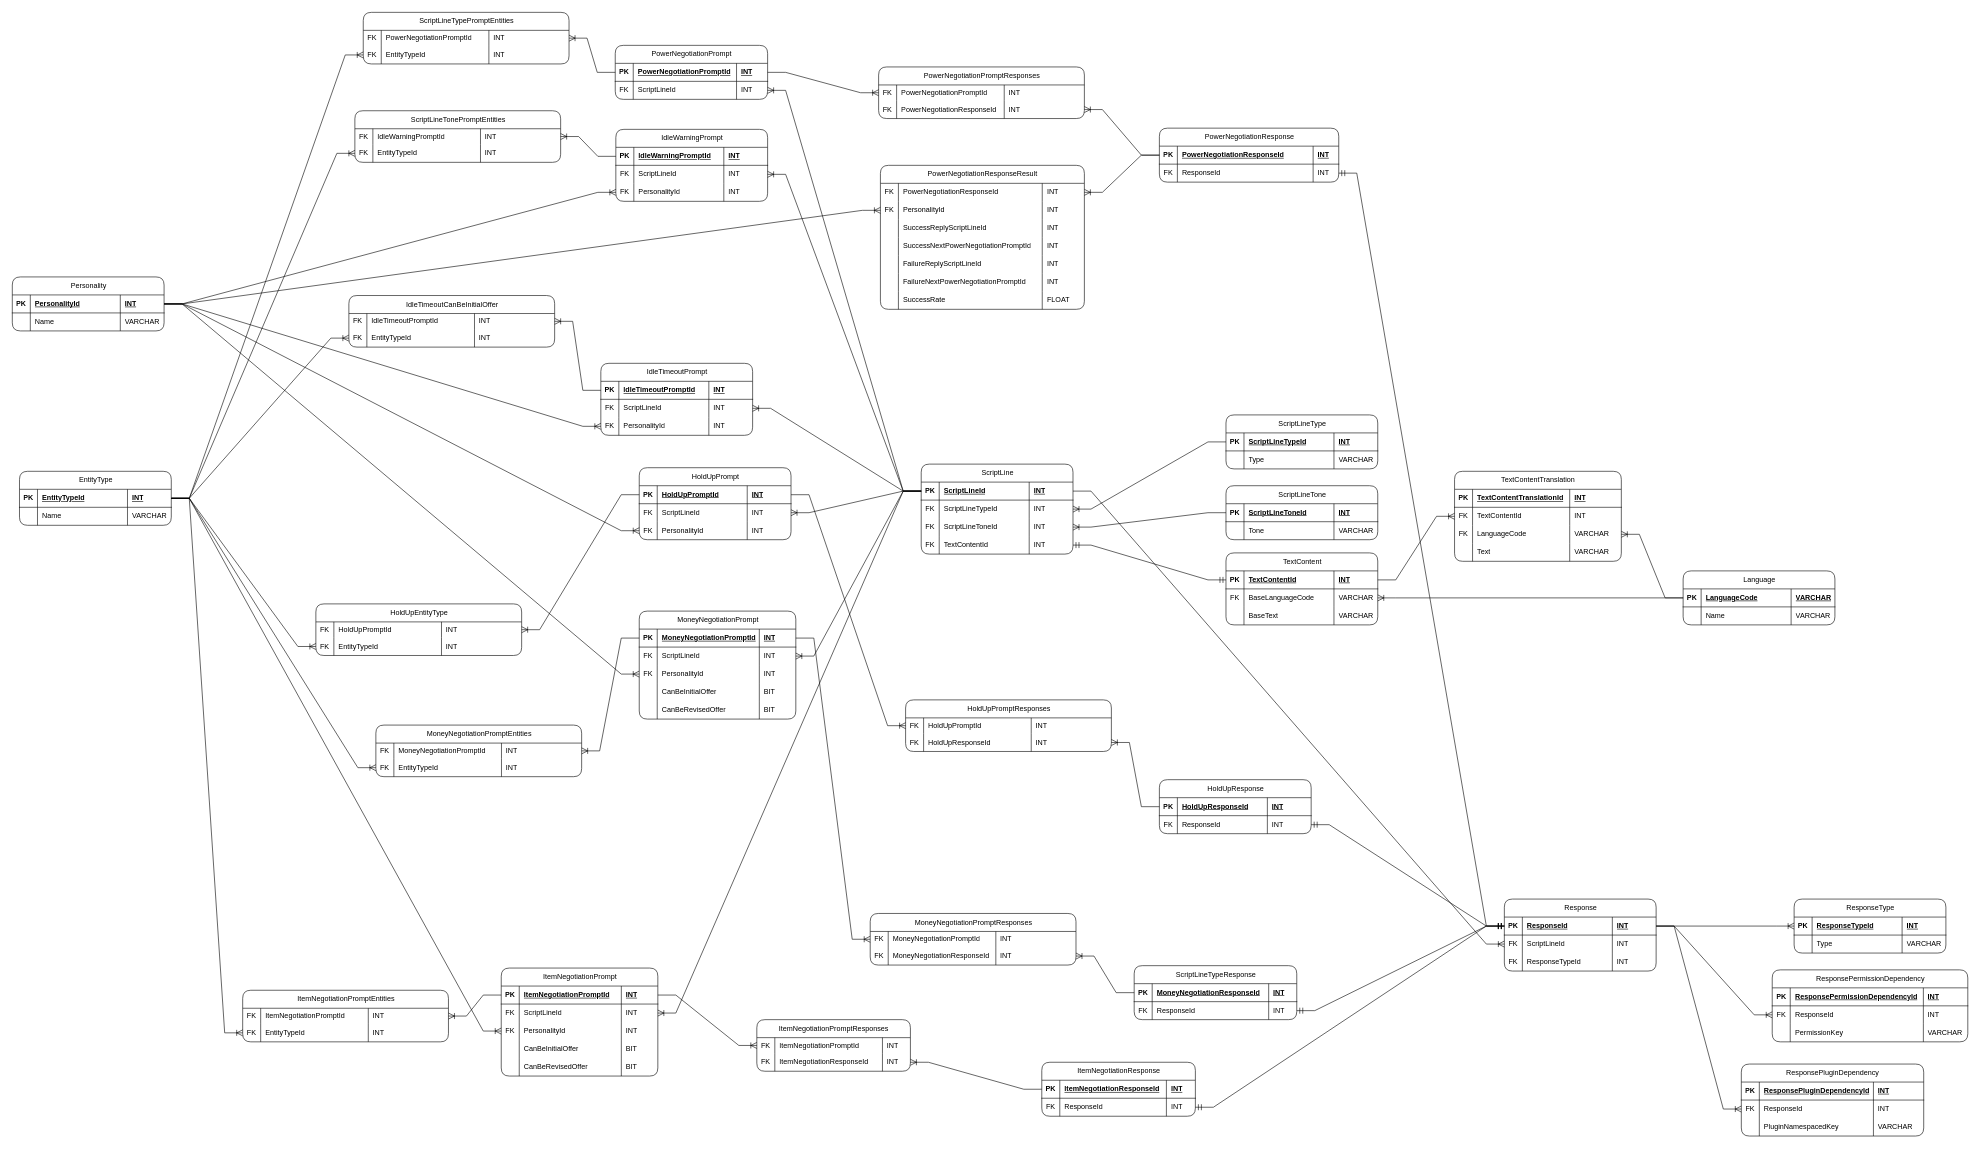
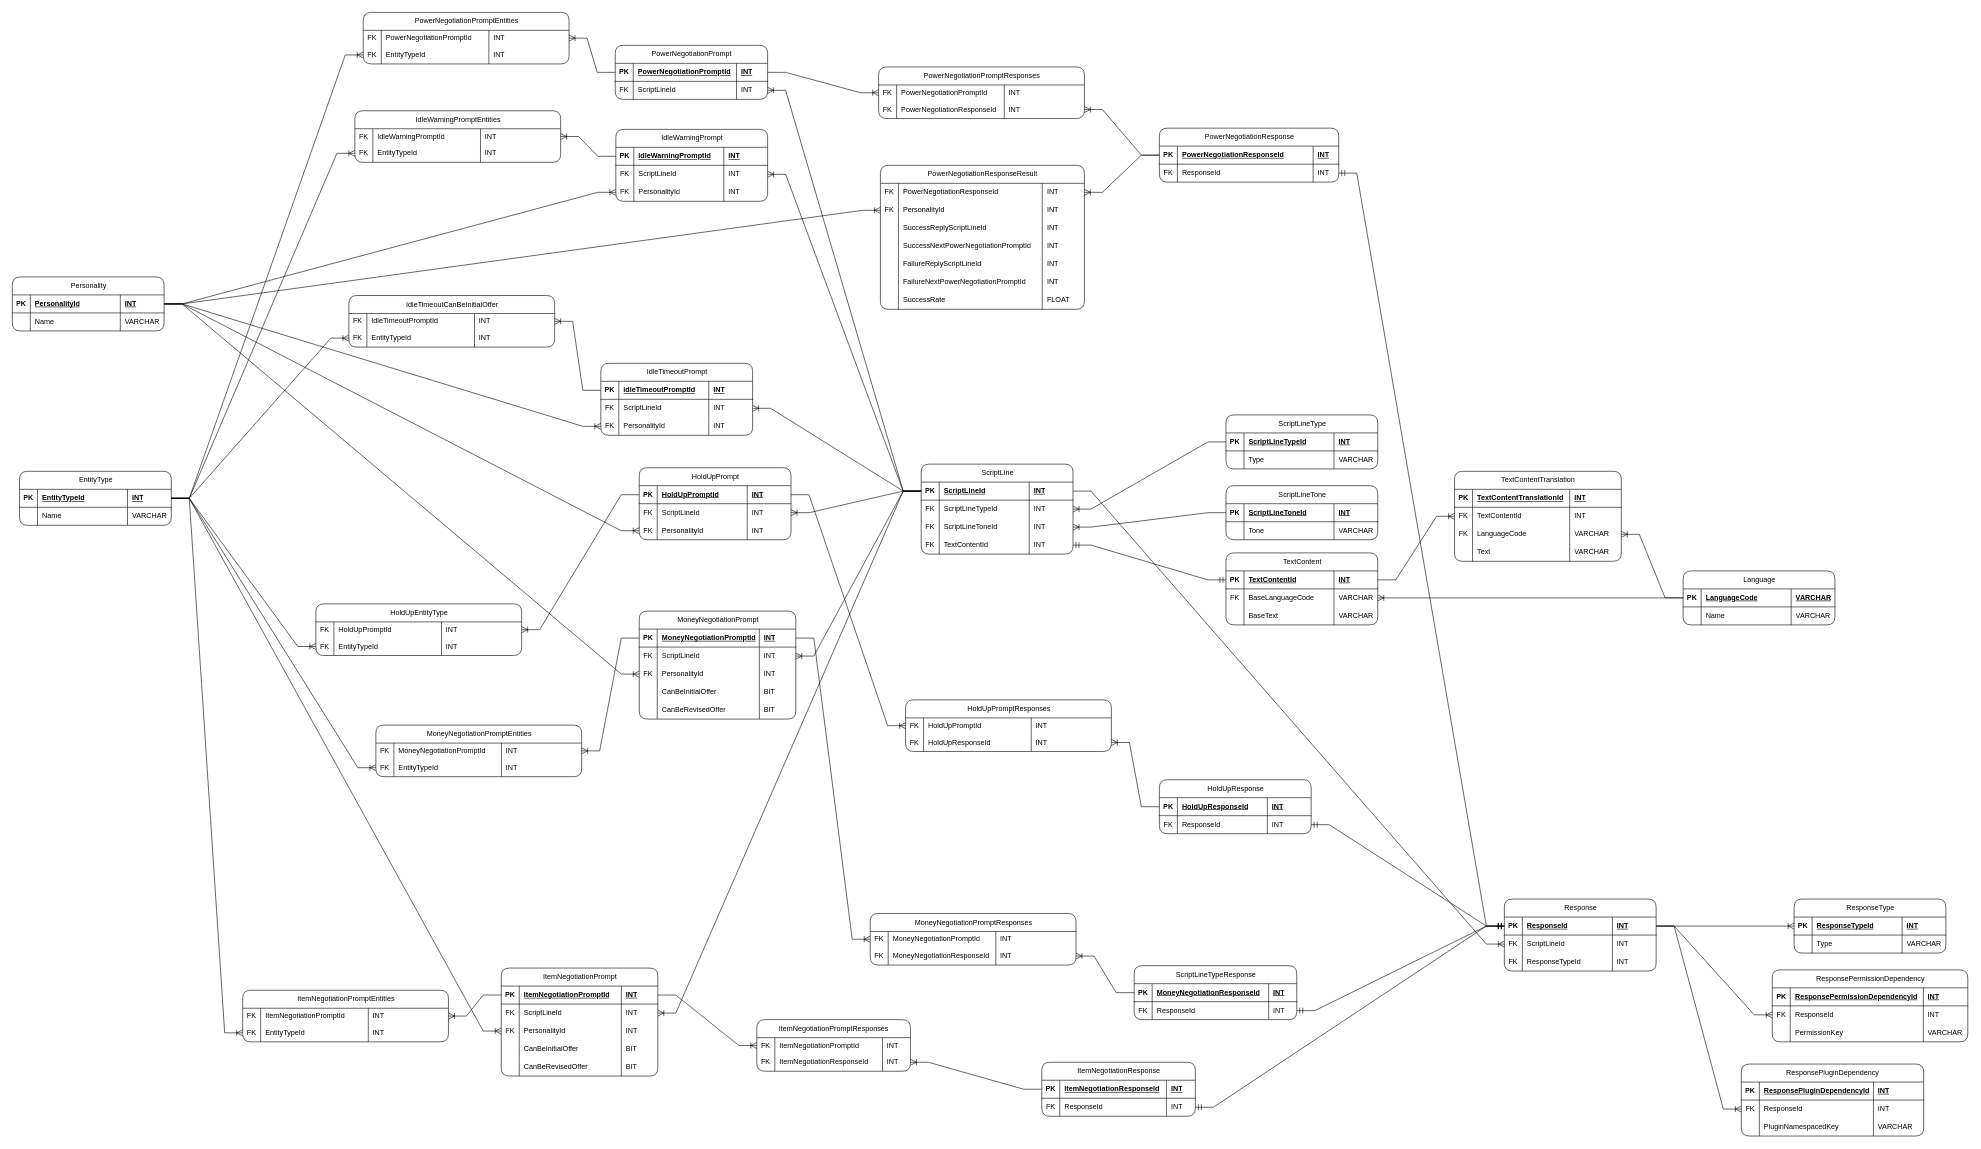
- <mxCell id="123" value="&lt;span style=&quot;font-weight: 400; text-wrap: wrap;&quot;&gt;ScriptLineType&lt;/span&gt;&lt;span style=&quot;font-weight: 400; text-wrap: wrap; background-color: initial;&quot;&gt;PromptEntities&lt;/span&gt;" style="shape=table;startSize=30;container=1;collapsible=1;childLayout=tableLayout;fixedRows=1;rowLines=0;fontStyle=1;align=center;resizeLast=1;html=1;rounded=1;" parent="1" vertex="1"><mxGeometry x="605" y="20" width="343" height="86" as="geometry" /></mxCell>
+ <mxCell id="123" value="&lt;span style=&quot;font-weight: 400; text-wrap: wrap;&quot;&gt;PowerNegotiation&lt;/span&gt;&lt;span style=&quot;font-weight: 400; text-wrap: wrap; background-color: initial;&quot;&gt;PromptEntities&lt;/span&gt;" style="shape=table;startSize=30;container=1;collapsible=1;childLayout=tableLayout;fixedRows=1;rowLines=0;fontStyle=1;align=center;resizeLast=1;html=1;rounded=1;" parent="1" vertex="1"><mxGeometry x="605" y="20" width="343" height="86" as="geometry" /></mxCell>
- <mxCell id="201" value="&lt;span style=&quot;font-weight: 400; text-wrap: wrap;&quot;&gt;ScriptLineTone&lt;/span&gt;&lt;span style=&quot;font-weight: 400; text-wrap: wrap; background-color: initial;&quot;&gt;PromptEntities&lt;/span&gt;" style="shape=table;startSize=30;container=1;collapsible=1;childLayout=tableLayout;fixedRows=1;rowLines=0;fontStyle=1;align=center;resizeLast=1;html=1;rounded=1;" parent="1" vertex="1"><mxGeometry x="591" y="184" width="343" height="86" as="geometry" /></mxCell>
+ <mxCell id="201" value="&lt;span style=&quot;font-weight: 400; text-wrap: wrap;&quot;&gt;IdleWarning&lt;/span&gt;&lt;span style=&quot;font-weight: 400; text-wrap: wrap; background-color: initial;&quot;&gt;PromptEntities&lt;/span&gt;" style="shape=table;startSize=30;container=1;collapsible=1;childLayout=tableLayout;fixedRows=1;rowLines=0;fontStyle=1;align=center;resizeLast=1;html=1;rounded=1;" parent="1" vertex="1"><mxGeometry x="591" y="184" width="343" height="86" as="geometry" /></mxCell>
